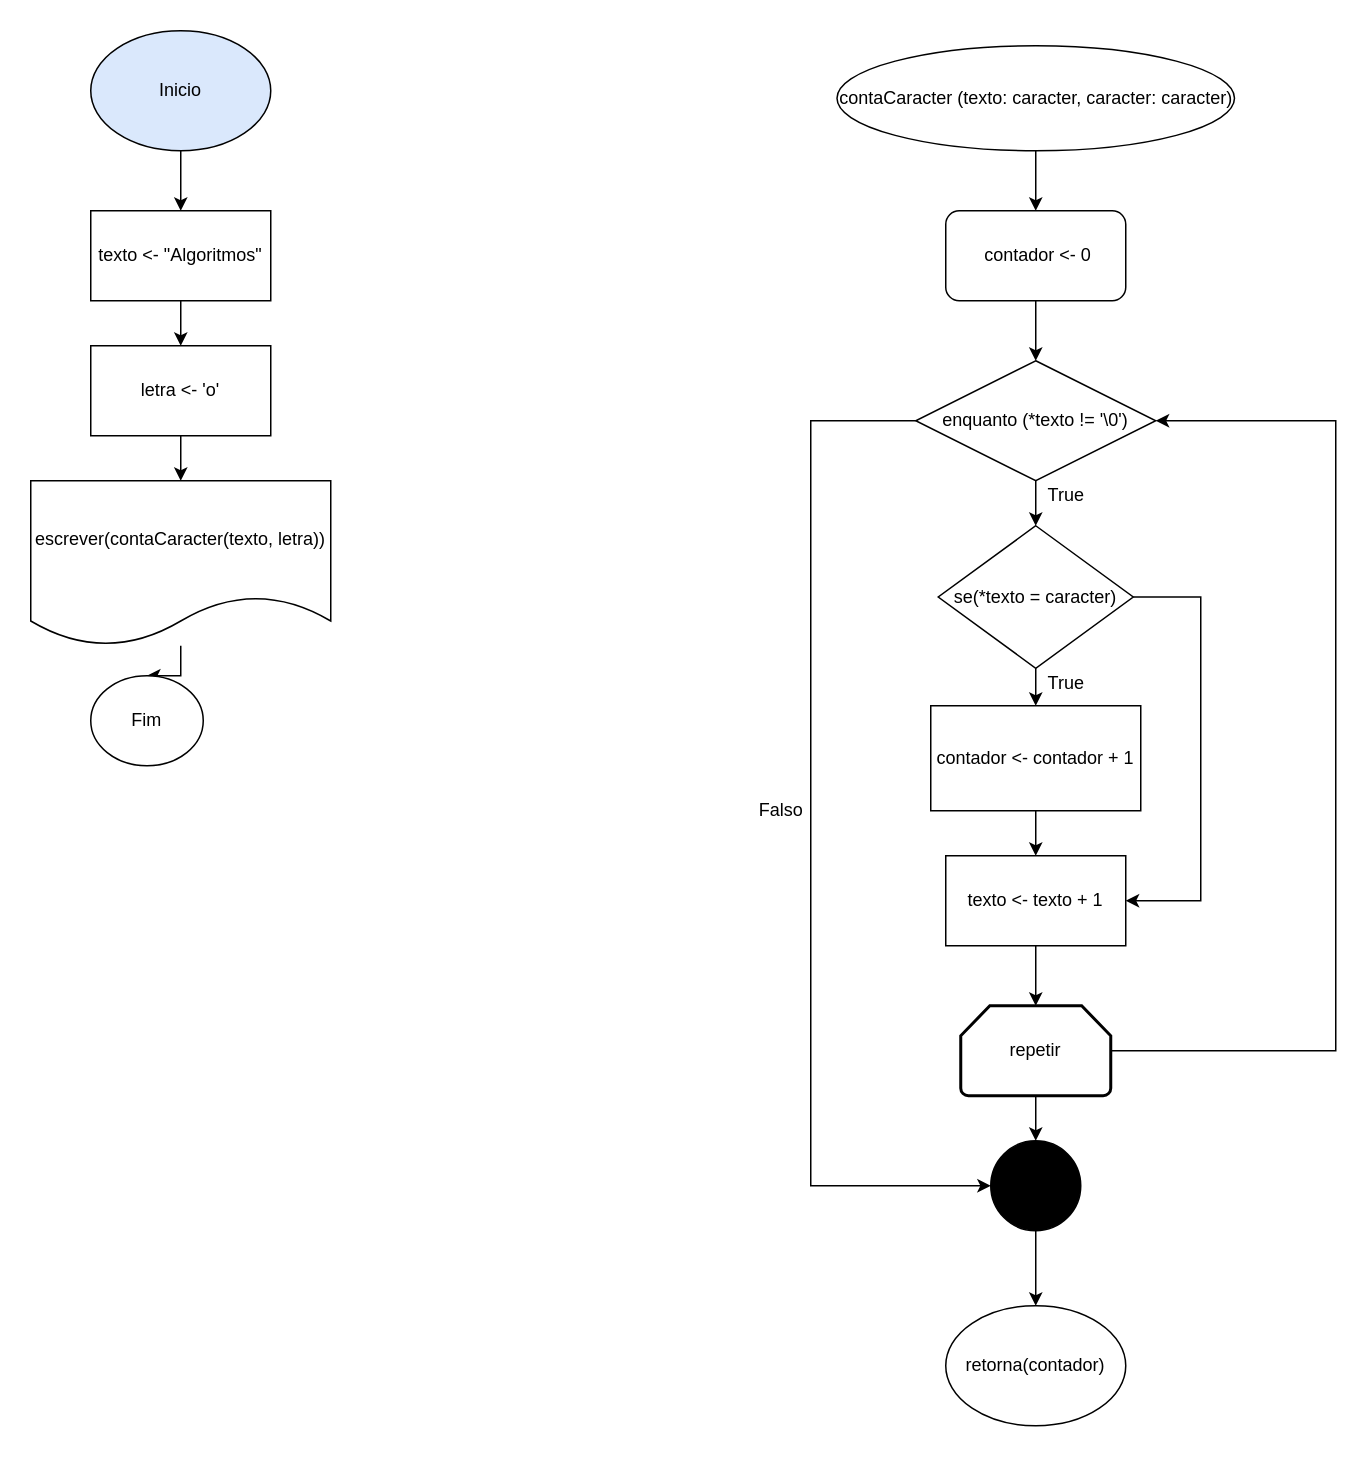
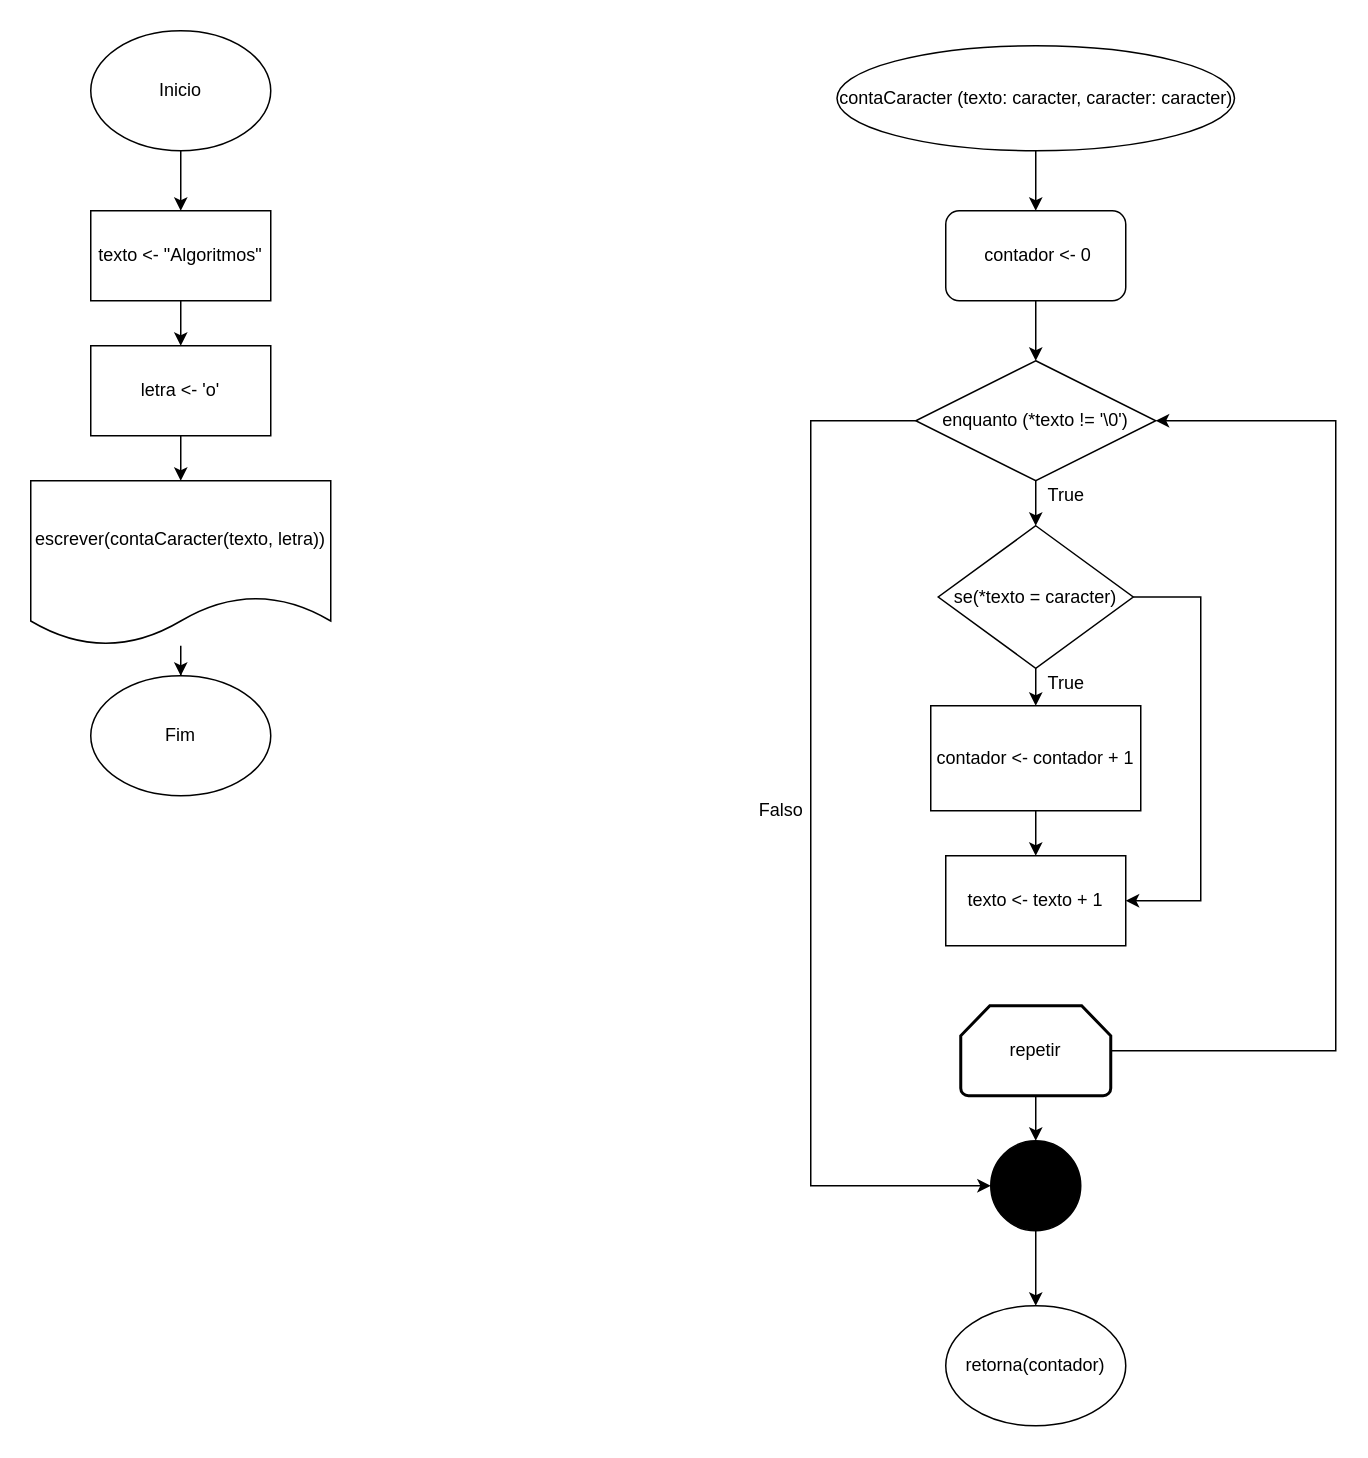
- <mxCell id="3" value="Inicio" style="ellipse;whiteSpace=wrap;html=1;fillColor=#dae8fc;" vertex="1" parent="1"><mxGeometry x="60" y="20" width="120" height="80" as="geometry" /></mxCell>
+ <mxCell id="3" value="Inicio" style="ellipse;whiteSpace=wrap;html=1;" vertex="1" parent="1"><mxGeometry x="60" y="20" width="120" height="80" as="geometry" /></mxCell>
- <mxCell id="10" value="Fim" style="ellipse;whiteSpace=wrap;html=1;" vertex="1" parent="1"><mxGeometry x="60" y="450" width="75" height="60" as="geometry" /></mxCell>
+ <mxCell id="10" value="Fim" style="ellipse;whiteSpace=wrap;html=1;" vertex="1" parent="1"><mxGeometry x="60" y="450" width="120" height="80" as="geometry" /></mxCell>
- <mxCell id="23" style="edgeStyle=orthogonalEdgeStyle;rounded=0;orthogonalLoop=1;jettySize=auto;html=1;entryX=0.5;entryY=0;entryDx=0;entryDy=0;entryPerimeter=0;" edge="1" parent="1" source="24" target="27"><mxGeometry relative="1" as="geometry" /></mxCell>
